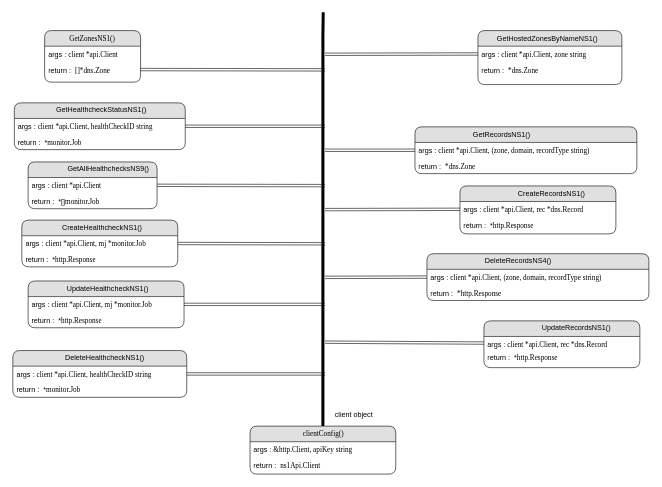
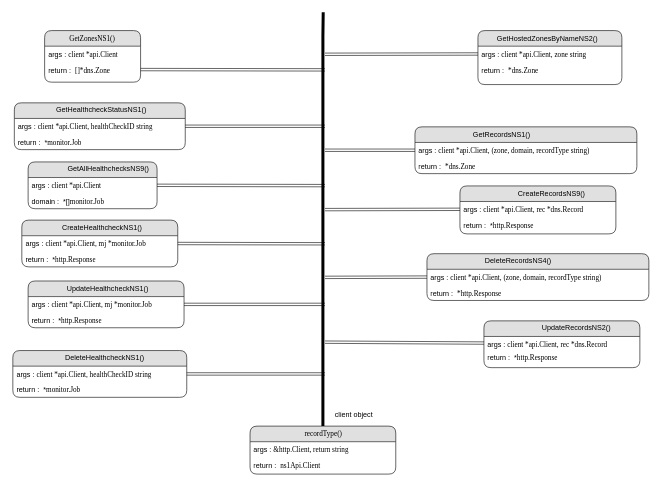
- <mxCell id="12" value="GetHostedZonesByNameNS1()" style="text;html=1;" parent="1" vertex="1"><mxGeometry x="826" y="50.5" width="190" height="30" as="geometry" /></mxCell>
+ <mxCell id="12" value="GetHostedZonesByNameNS2()" style="text;html=1;" parent="1" vertex="1"><mxGeometry x="826" y="50.5" width="190" height="30" as="geometry" /></mxCell>
- <mxCell id="20" value="CreateRecordsNS1()" style="text;html=1;" parent="1" vertex="1"><mxGeometry x="861" y="308" width="110" height="30" as="geometry" /></mxCell>
+ <mxCell id="20" value="CreateRecordsNS9()" style="text;html=1;" parent="1" vertex="1"><mxGeometry x="861" y="308" width="110" height="30" as="geometry" /></mxCell>
- <mxCell id="35" value="&lt;div style=&quot;text-align: center&quot;&gt;return :&amp;nbsp; *[]&lt;font face=&quot;verdana&quot;&gt;&lt;span style=&quot;white-space: nowrap&quot;&gt;monitor.Job&lt;/span&gt;&lt;/font&gt;&lt;/div&gt;" style="text;html=1;strokeColor=none;fillColor=none;spacingLeft=4;spacingRight=4;whiteSpace=wrap;overflow=hidden;rotatable=0;points=[[0,0.5],[1,0.5]];portConstraint=eastwest;" parent="33" vertex="1"><mxGeometry y="52" width="215" height="26" as="geometry" /></mxCell>
+ <mxCell id="35" value="&lt;div style=&quot;text-align: center&quot;&gt;domain :&amp;nbsp; *[]&lt;font face=&quot;verdana&quot;&gt;&lt;span style=&quot;white-space: nowrap&quot;&gt;monitor.Job&lt;/span&gt;&lt;/font&gt;&lt;/div&gt;" style="text;html=1;strokeColor=none;fillColor=none;spacingLeft=4;spacingRight=4;whiteSpace=wrap;overflow=hidden;rotatable=0;points=[[0,0.5],[1,0.5]];portConstraint=eastwest;" parent="33" vertex="1"><mxGeometry y="52" width="215" height="26" as="geometry" /></mxCell>
- <mxCell id="28" value="UpdateRecordsNS1()" style="text;html=1;" parent="1" vertex="1"><mxGeometry x="901" y="533" width="110" height="30" as="geometry" /></mxCell>
+ <mxCell id="28" value="UpdateRecordsNS2()" style="text;html=1;" parent="1" vertex="1"><mxGeometry x="901" y="533" width="110" height="30" as="geometry" /></mxCell>
- <mxCell id="6" value="clientConfig()" style="swimlane;html=1;fontStyle=0;childLayout=stackLayout;horizontal=1;startSize=26;fillColor=#e0e0e0;horizontalStack=0;resizeParent=1;resizeLast=0;collapsible=1;marginBottom=0;swimlaneFillColor=#ffffff;align=center;rounded=1;shadow=0;comic=0;labelBackgroundColor=none;strokeColor=#000000;strokeWidth=1;fontFamily=Verdana;fontSize=12;fontColor=#000000;" parent="1" vertex="1"><mxGeometry x="416" y="710" width="243" height="80" as="geometry" /></mxCell>
+ <mxCell id="6" value="recordType()" style="swimlane;html=1;fontStyle=0;childLayout=stackLayout;horizontal=1;startSize=26;fillColor=#e0e0e0;horizontalStack=0;resizeParent=1;resizeLast=0;collapsible=1;marginBottom=0;swimlaneFillColor=#ffffff;align=center;rounded=1;shadow=0;comic=0;labelBackgroundColor=none;strokeColor=#000000;strokeWidth=1;fontFamily=Verdana;fontSize=12;fontColor=#000000;" parent="1" vertex="1"><mxGeometry x="416" y="710" width="243" height="80" as="geometry" /></mxCell>
- <mxCell id="7" value="&lt;div style=&quot;text-align: center&quot;&gt;&lt;span&gt;args : &lt;font face=&quot;verdana&quot;&gt;&lt;span style=&quot;white-space: nowrap&quot;&gt;&amp;amp;http.Client, apiKey string&lt;/span&gt;&lt;/font&gt;&lt;/span&gt;&lt;/div&gt;" style="text;html=1;strokeColor=none;fillColor=none;spacingLeft=4;spacingRight=4;whiteSpace=wrap;overflow=hidden;rotatable=0;points=[[0,0.5],[1,0.5]];portConstraint=eastwest;" parent="6" vertex="1"><mxGeometry y="26" width="243" height="26" as="geometry" /></mxCell>
+ <mxCell id="7" value="&lt;div style=&quot;text-align: center&quot;&gt;&lt;span&gt;args : &lt;font face=&quot;verdana&quot;&gt;&lt;span style=&quot;white-space: nowrap&quot;&gt;&amp;amp;http.Client, return string&lt;/span&gt;&lt;/font&gt;&lt;/span&gt;&lt;/div&gt;" style="text;html=1;strokeColor=none;fillColor=none;spacingLeft=4;spacingRight=4;whiteSpace=wrap;overflow=hidden;rotatable=0;points=[[0,0.5],[1,0.5]];portConstraint=eastwest;" parent="6" vertex="1"><mxGeometry y="26" width="243" height="26" as="geometry" /></mxCell>
